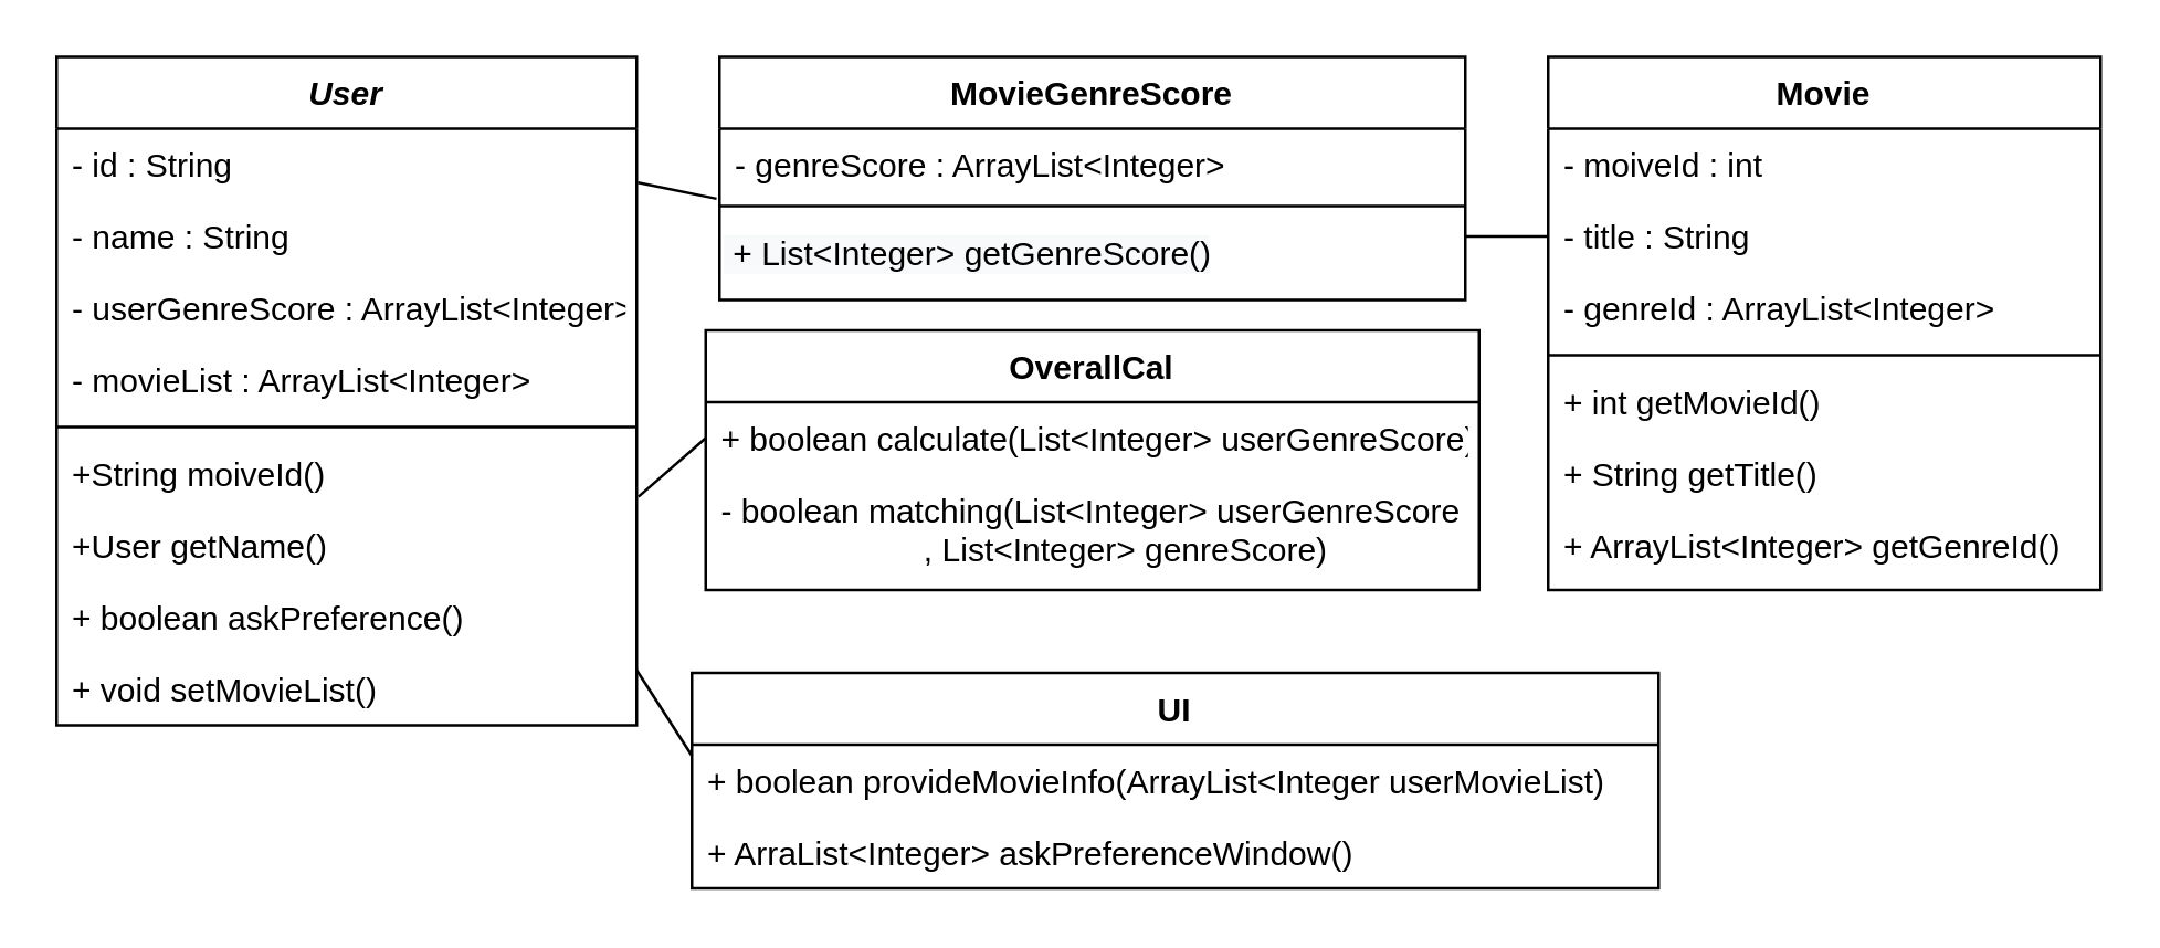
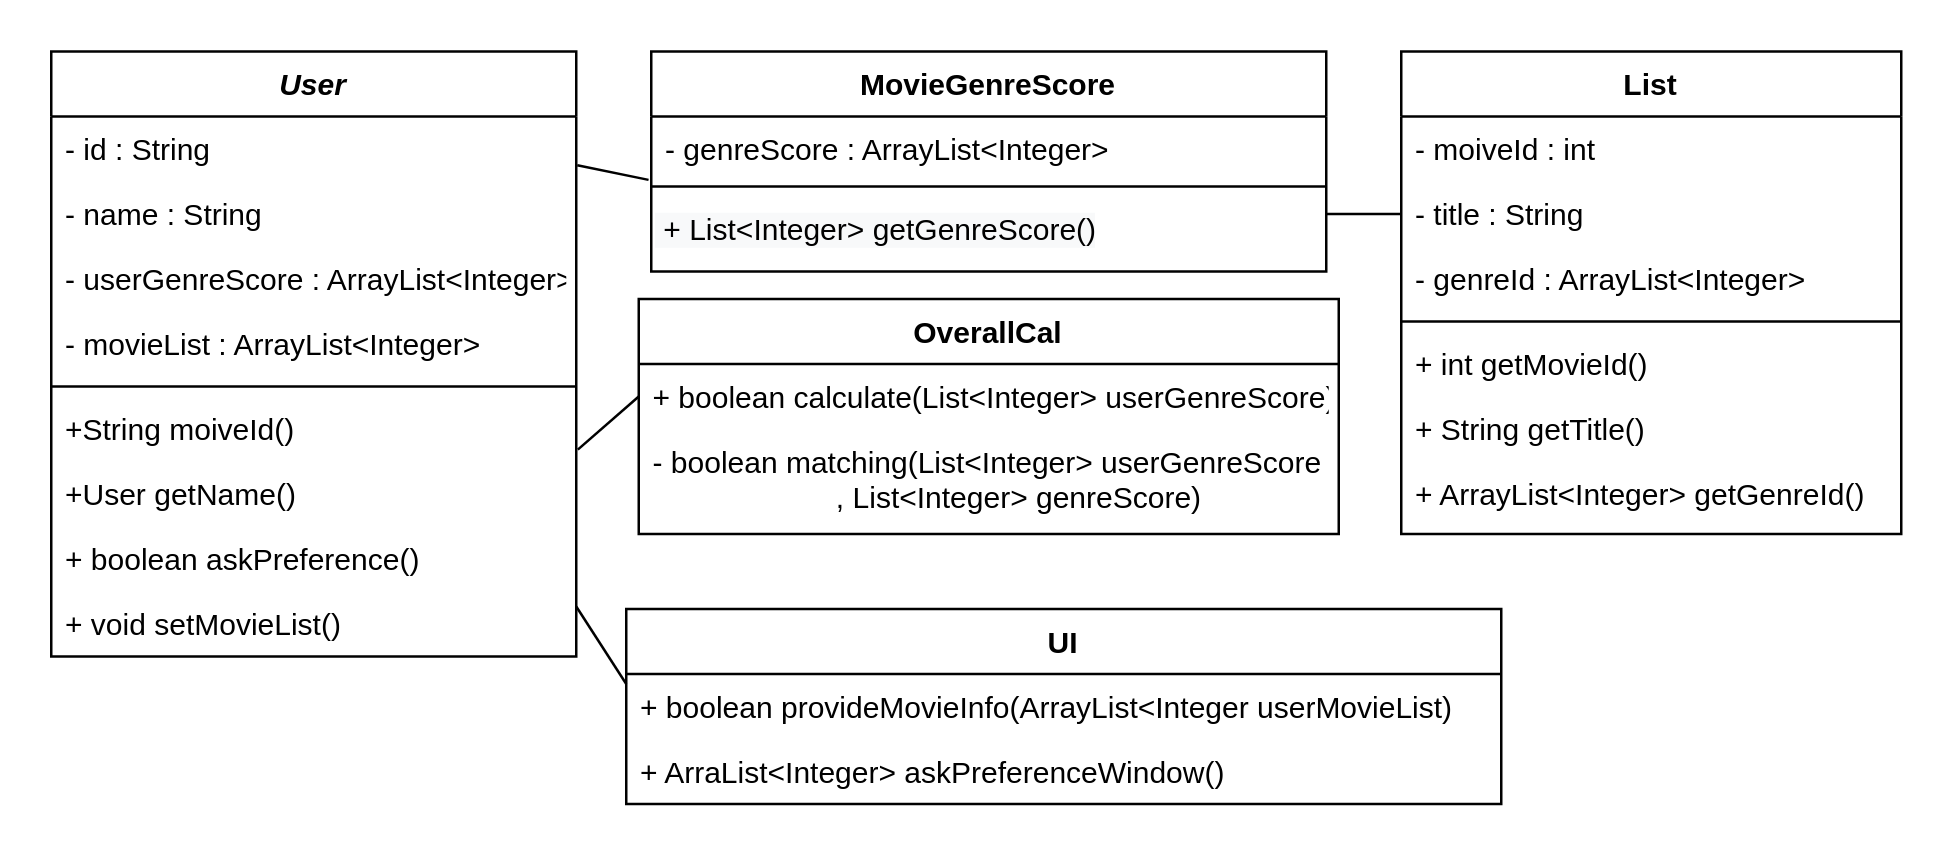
- <mxCell id="12" value="Movie" style="swimlane;fontStyle=1;align=center;verticalAlign=top;childLayout=stackLayout;horizontal=1;startSize=26;horizontalStack=0;resizeParent=1;resizeLast=0;collapsible=1;marginBottom=0;rounded=0;shadow=0;strokeWidth=1;" vertex="1" parent="1"><mxGeometry x="560" y="20" width="200" height="193" as="geometry"><mxRectangle x="550" y="140" width="160" height="26" as="alternateBounds" /></mxGeometry></mxCell>
+ <mxCell id="12" value="List" style="swimlane;fontStyle=1;align=center;verticalAlign=top;childLayout=stackLayout;horizontal=1;startSize=26;horizontalStack=0;resizeParent=1;resizeLast=0;collapsible=1;marginBottom=0;rounded=0;shadow=0;strokeWidth=1;" vertex="1" parent="1"><mxGeometry x="560" y="20" width="200" height="193" as="geometry"><mxRectangle x="550" y="140" width="160" height="26" as="alternateBounds" /></mxGeometry></mxCell>
